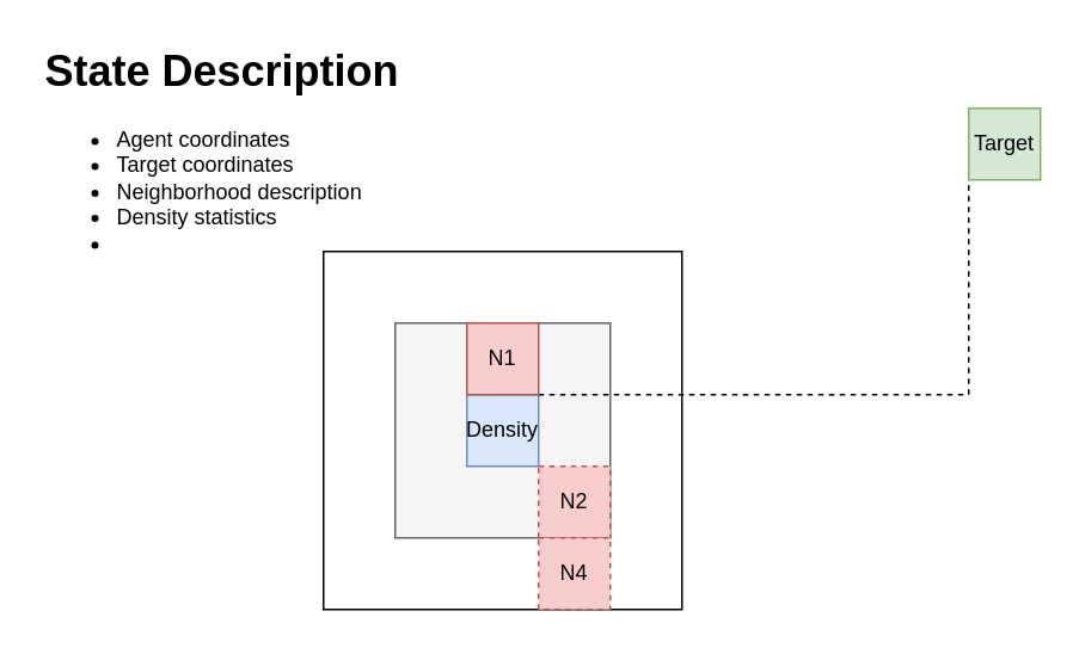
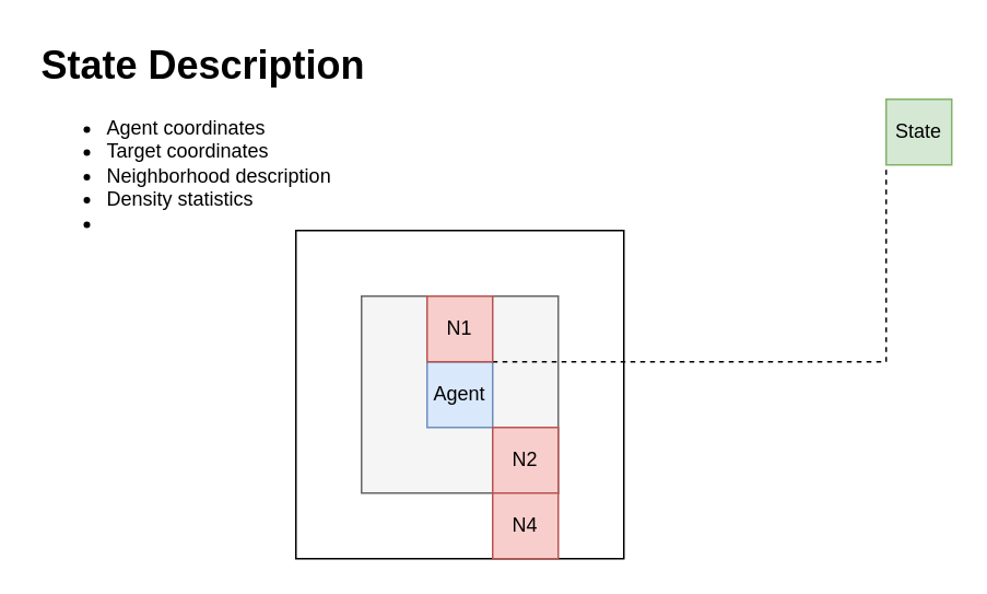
- <mxCell id="5" value="Target" style="whiteSpace=wrap;html=1;aspect=fixed;fillColor=#d5e8d4;strokeColor=#82b366;" vertex="1" parent="1"><mxGeometry x="540" y="60" width="40" height="40" as="geometry" /></mxCell>
+ <mxCell id="5" value="State" style="whiteSpace=wrap;html=1;aspect=fixed;fillColor=#d5e8d4;strokeColor=#82b366;" vertex="1" parent="1"><mxGeometry x="540" y="60" width="40" height="40" as="geometry" /></mxCell>
- <mxCell id="4" value="Density" style="whiteSpace=wrap;html=1;aspect=fixed;fillColor=#dae8fc;strokeColor=#6c8ebf;" vertex="1" parent="1"><mxGeometry x="260" y="220" width="40" height="40" as="geometry" /></mxCell>
+ <mxCell id="4" value="Agent" style="whiteSpace=wrap;html=1;aspect=fixed;fillColor=#dae8fc;strokeColor=#6c8ebf;" vertex="1" parent="1"><mxGeometry x="260" y="220" width="40" height="40" as="geometry" /></mxCell>
- <mxCell id="7" value="N2" style="whiteSpace=wrap;html=1;aspect=fixed;fillColor=#f8cecc;strokeColor=#b85450;dashed=1;" vertex="1" parent="1"><mxGeometry x="300" y="260" width="40" height="40" as="geometry" /></mxCell>
+ <mxCell id="7" value="N2" style="whiteSpace=wrap;html=1;aspect=fixed;fillColor=#f8cecc;strokeColor=#b85450;" vertex="1" parent="1"><mxGeometry x="300" y="260" width="40" height="40" as="geometry" /></mxCell>
- <mxCell id="9" value="N4" style="whiteSpace=wrap;html=1;aspect=fixed;fillColor=#f8cecc;strokeColor=#b85450;dashed=1;" vertex="1" parent="1"><mxGeometry x="300" y="300" width="40" height="40" as="geometry" /></mxCell>
+ <mxCell id="9" value="N4" style="whiteSpace=wrap;html=1;aspect=fixed;fillColor=#f8cecc;strokeColor=#b85450;" vertex="1" parent="1"><mxGeometry x="300" y="300" width="40" height="40" as="geometry" /></mxCell>
